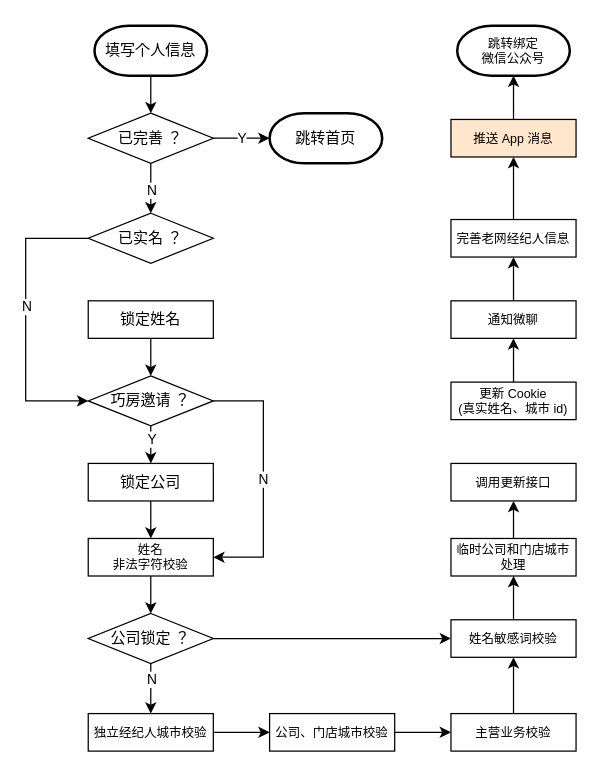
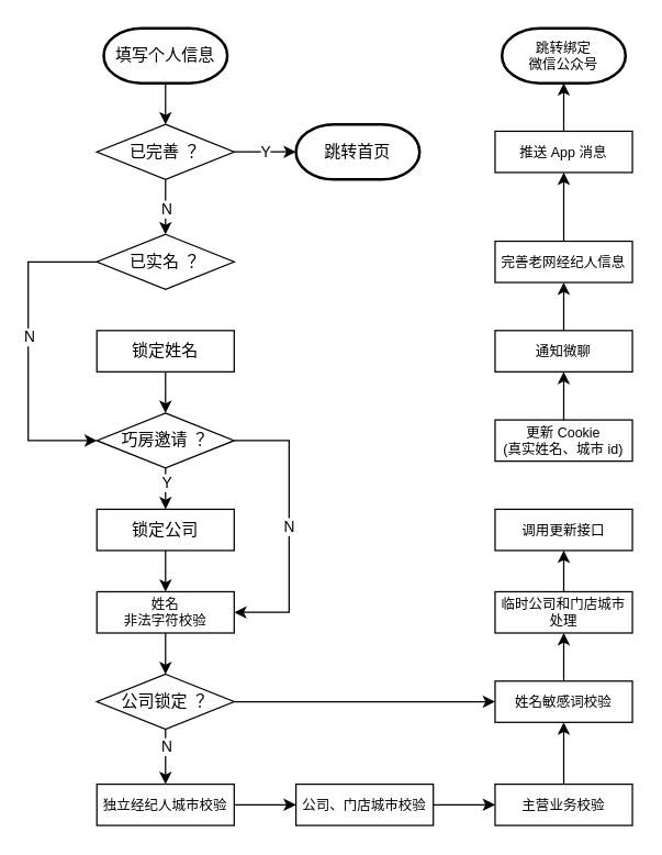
- <mxCell id="45" value="推送 App 消息" style="rounded=0;whiteSpace=wrap;html=1;fontSize=10;fillColor=#ffe6cc;" vertex="1" parent="1"><mxGeometry x="360" y="95" width="100" height="30" as="geometry" /></mxCell>
+ <mxCell id="45" value="推送 App 消息" style="rounded=0;whiteSpace=wrap;html=1;fontSize=10;" vertex="1" parent="1"><mxGeometry x="360" y="95" width="100" height="30" as="geometry" /></mxCell>
